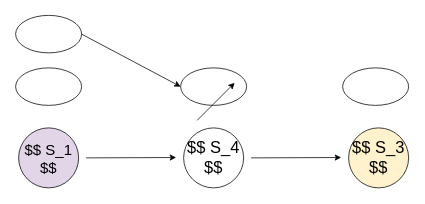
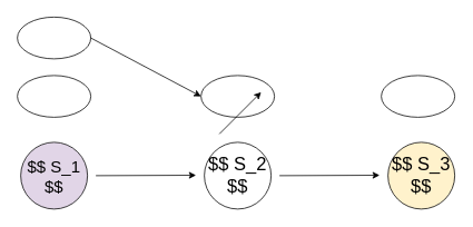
- <mxCell id="3" value="$$ S_4 $$" style="ellipse;whiteSpace=wrap;html=1;aspect=fixed;fontSize=22;" vertex="1" parent="1"><mxGeometry x="244" y="170" width="80" height="80" as="geometry" /></mxCell>
+ <mxCell id="3" value="$$ S_2 $$" style="ellipse;whiteSpace=wrap;html=1;aspect=fixed;fontSize=22;" vertex="1" parent="1"><mxGeometry x="244" y="170" width="80" height="80" as="geometry" /></mxCell>
